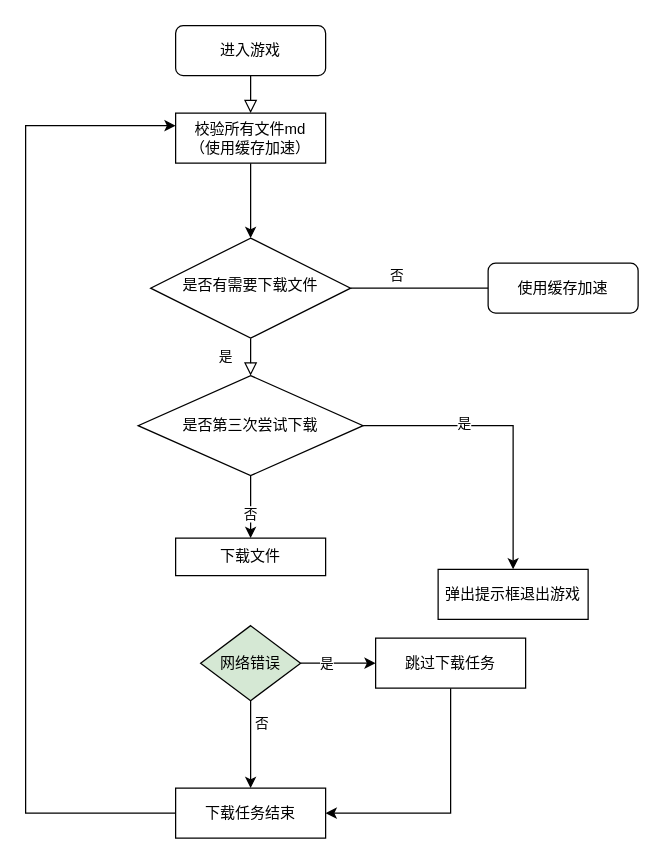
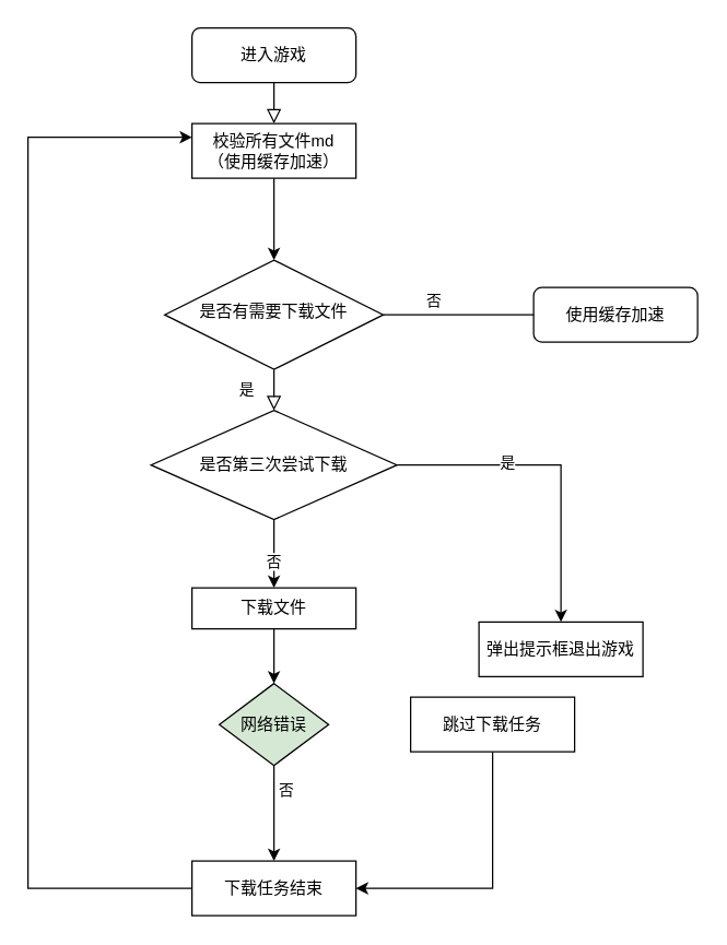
+ <mxCell id="10" style="edgeStyle=orthogonalEdgeStyle;rounded=0;orthogonalLoop=1;jettySize=auto;html=1;entryX=0.5;entryY=0;entryDx=0;entryDy=0;" edge="1" parent="1" source="11" target="16"><mxGeometry relative="1" as="geometry" /></mxCell>
- <mxCell id="14" value="" style="edgeStyle=orthogonalEdgeStyle;rounded=0;orthogonalLoop=1;jettySize=auto;html=1;" edge="1" parent="1" source="16" target="20"><mxGeometry relative="1" as="geometry" /></mxCell>
- <mxCell id="15" value="是" style="edgeLabel;html=1;align=center;verticalAlign=middle;resizable=0;points=[];" vertex="1" connectable="0" parent="14"><mxGeometry x="-0.333" y="1" relative="1" as="geometry"><mxPoint as="offset" /></mxGeometry></mxCell>
